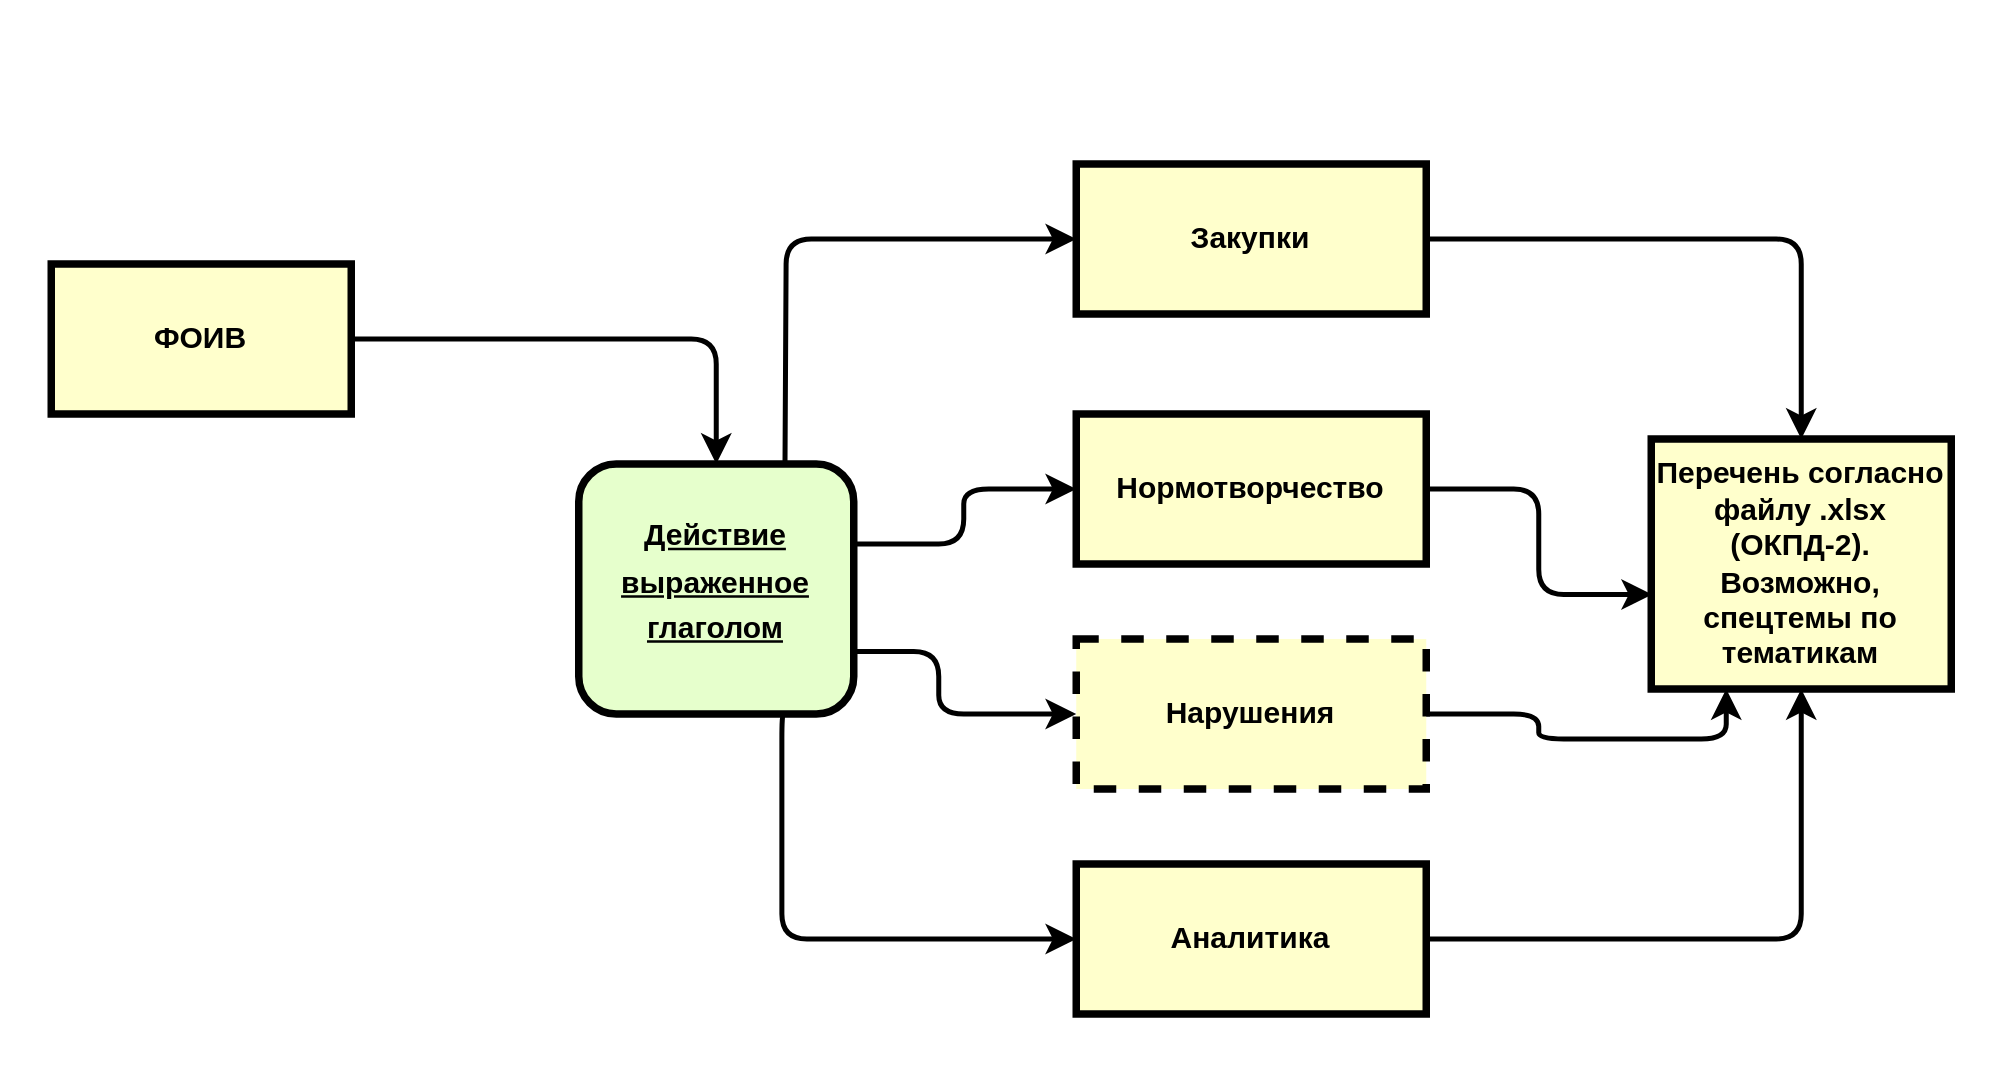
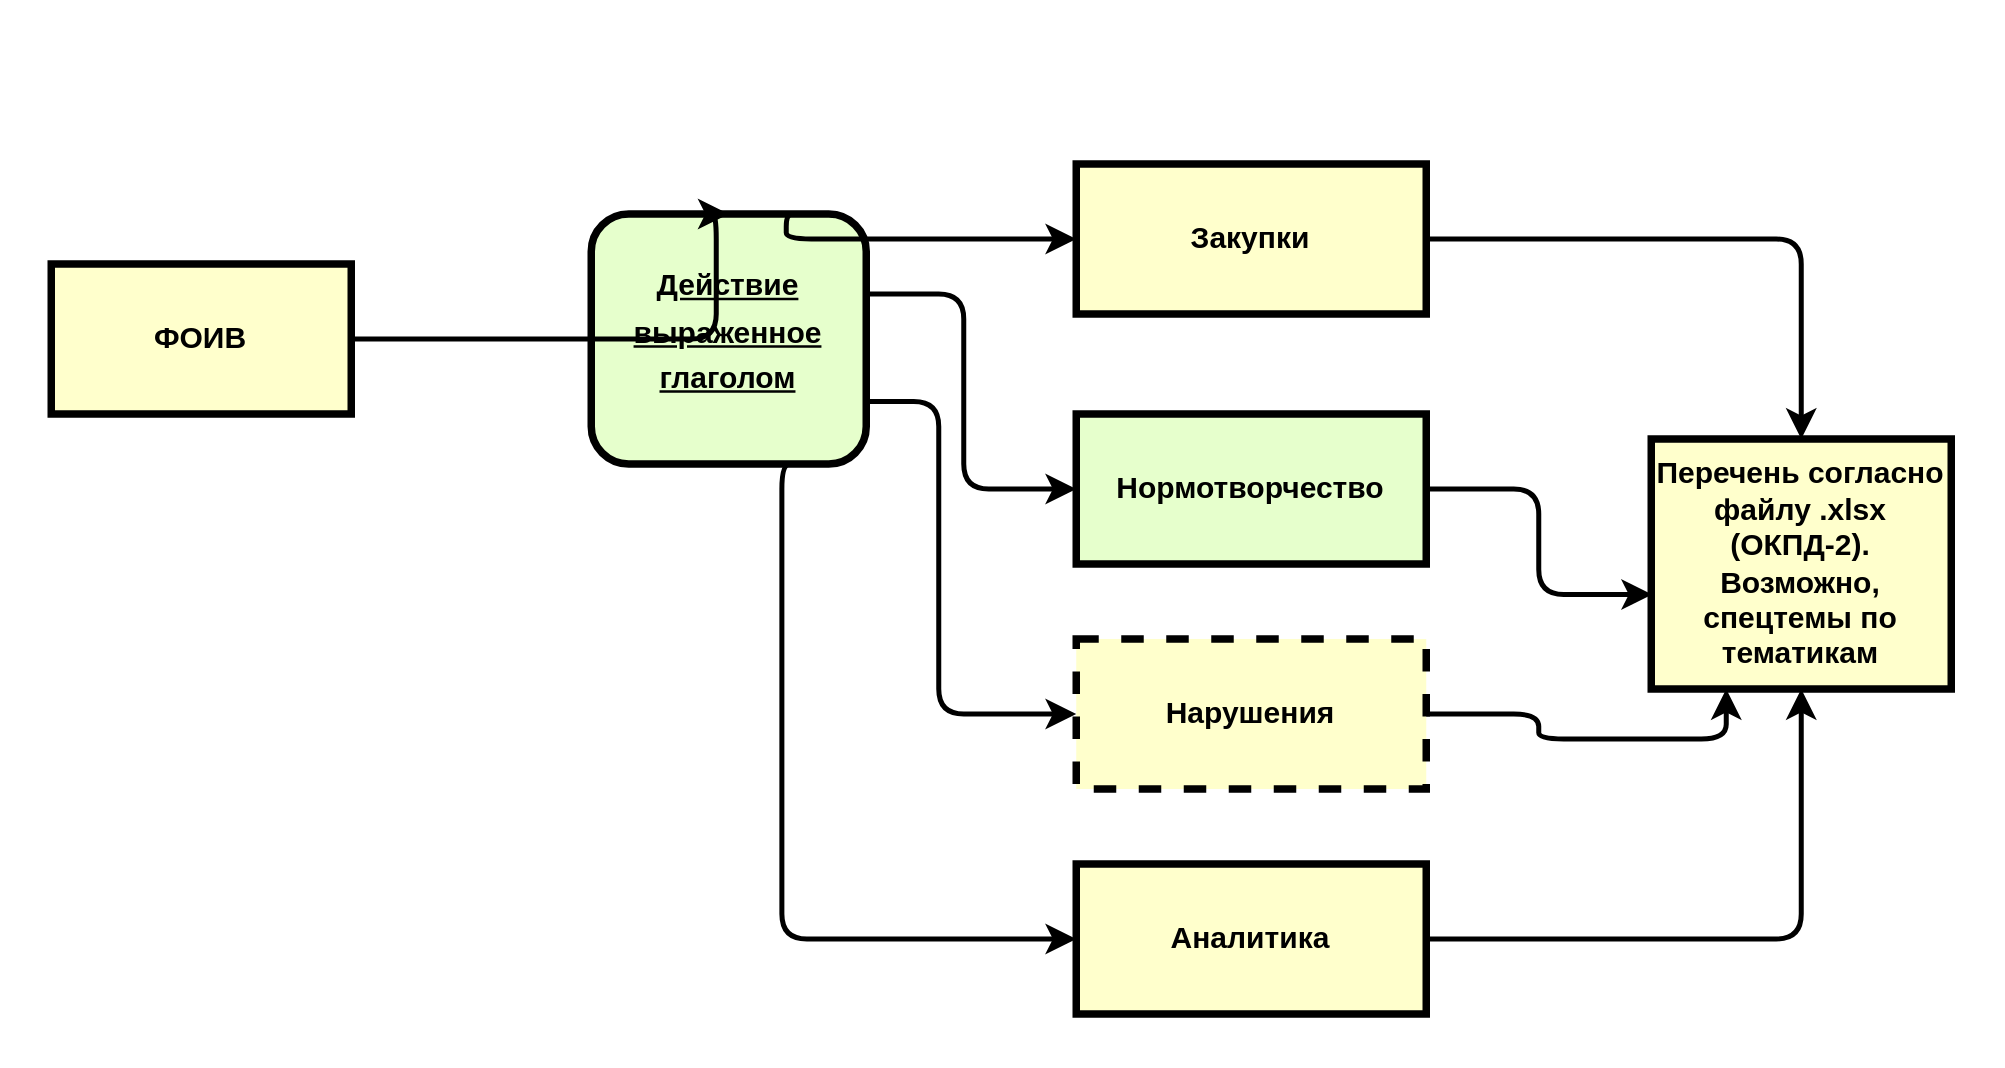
- <mxCell id="6" value="Нормотворчество" style="whiteSpace=wrap;align=center;verticalAlign=middle;fontStyle=1;strokeWidth=3;fillColor=#FFFFCC;strokeColor=default;fontColor=default;" parent="1" vertex="1"><mxGeometry x="430" y="165" width="140" height="60" as="geometry" /></mxCell>
+ <mxCell id="6" value="Нормотворчество" style="whiteSpace=wrap;align=center;verticalAlign=middle;fontStyle=1;strokeWidth=3;fillColor=#e6ffcc;strokeColor=default;fontColor=default;" parent="1" vertex="1"><mxGeometry x="430" y="165" width="140" height="60" as="geometry" /></mxCell>
- <mxCell id="3" value="&lt;p style=&quot;margin: 0px ; margin-top: 4px ; text-align: center ; text-decoration: underline&quot;&gt;&lt;br&gt;&lt;/p&gt;&lt;p style=&quot;margin: 0px ; margin-top: 4px ; text-align: center ; text-decoration: underline&quot;&gt;Действие&lt;/p&gt;&lt;p style=&quot;margin: 0px ; margin-top: 4px ; text-align: center ; text-decoration: underline&quot;&gt;выраженное&lt;/p&gt;&lt;p style=&quot;margin: 0px ; margin-top: 4px ; text-align: center ; text-decoration: underline&quot;&gt;глаголом&lt;/p&gt;&lt;p style=&quot;margin: 0px ; margin-top: 4px ; text-align: center ; text-decoration: underline&quot;&gt;&lt;br&gt;&lt;/p&gt;" style="verticalAlign=middle;align=center;overflow=fill;fontSize=12;fontFamily=Helvetica;html=1;rounded=1;fontStyle=1;strokeWidth=3;fillColor=#E6FFCC;strokeColor=default;fontColor=default;" parent="1" vertex="1"><mxGeometry x="231" y="185" width="110" height="100" as="geometry" /></mxCell>
+ <mxCell id="3" value="&lt;p style=&quot;margin: 0px ; margin-top: 4px ; text-align: center ; text-decoration: underline&quot;&gt;&lt;br&gt;&lt;/p&gt;&lt;p style=&quot;margin: 0px ; margin-top: 4px ; text-align: center ; text-decoration: underline&quot;&gt;Действие&lt;/p&gt;&lt;p style=&quot;margin: 0px ; margin-top: 4px ; text-align: center ; text-decoration: underline&quot;&gt;выраженное&lt;/p&gt;&lt;p style=&quot;margin: 0px ; margin-top: 4px ; text-align: center ; text-decoration: underline&quot;&gt;глаголом&lt;/p&gt;&lt;p style=&quot;margin: 0px ; margin-top: 4px ; text-align: center ; text-decoration: underline&quot;&gt;&lt;br&gt;&lt;/p&gt;" style="verticalAlign=middle;align=center;overflow=fill;fontSize=12;fontFamily=Helvetica;html=1;rounded=1;fontStyle=1;strokeWidth=3;fillColor=#E6FFCC;strokeColor=default;fontColor=default;" parent="1" vertex="1"><mxGeometry x="236" y="85" width="110" height="100" as="geometry" /></mxCell>
